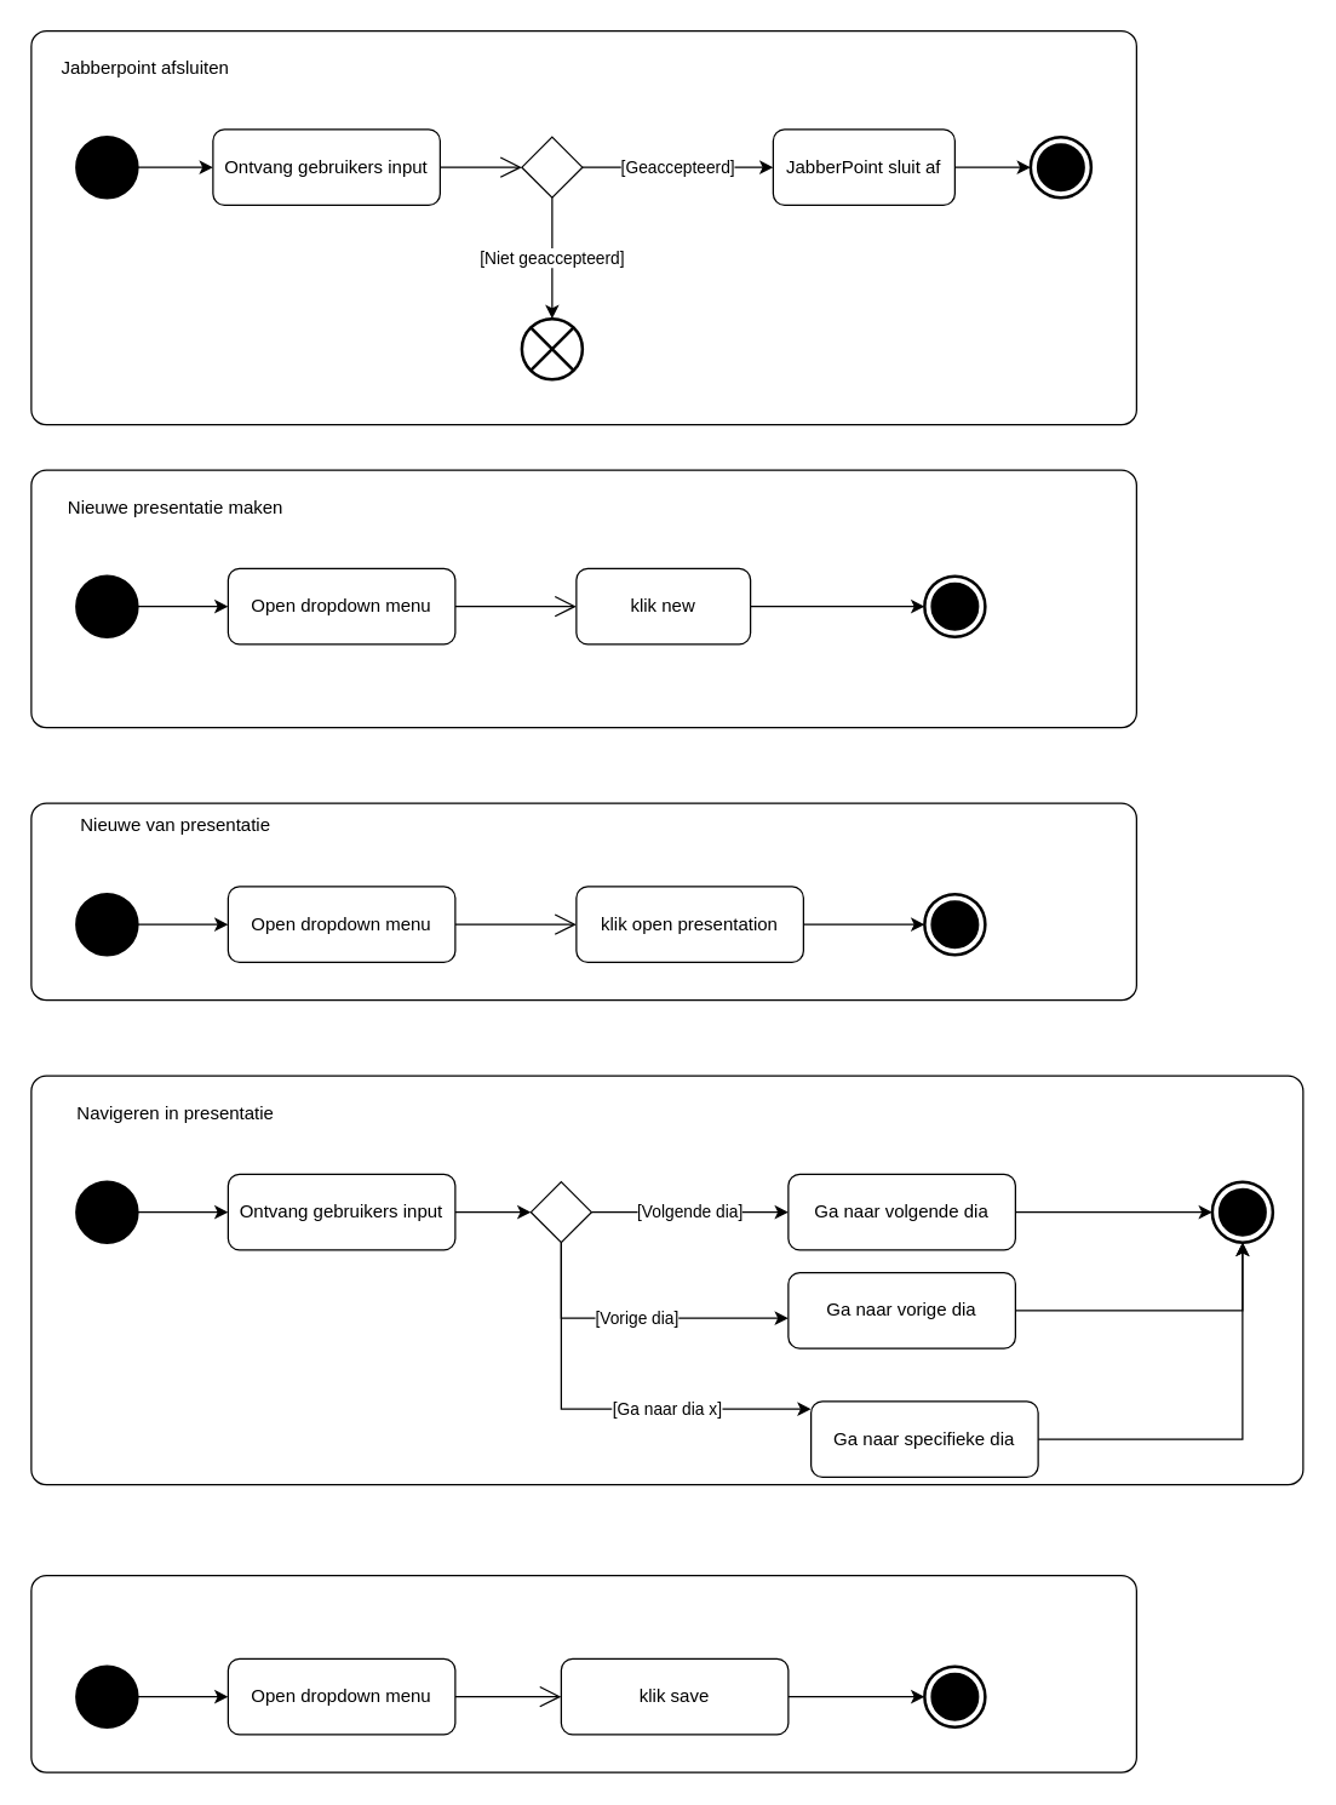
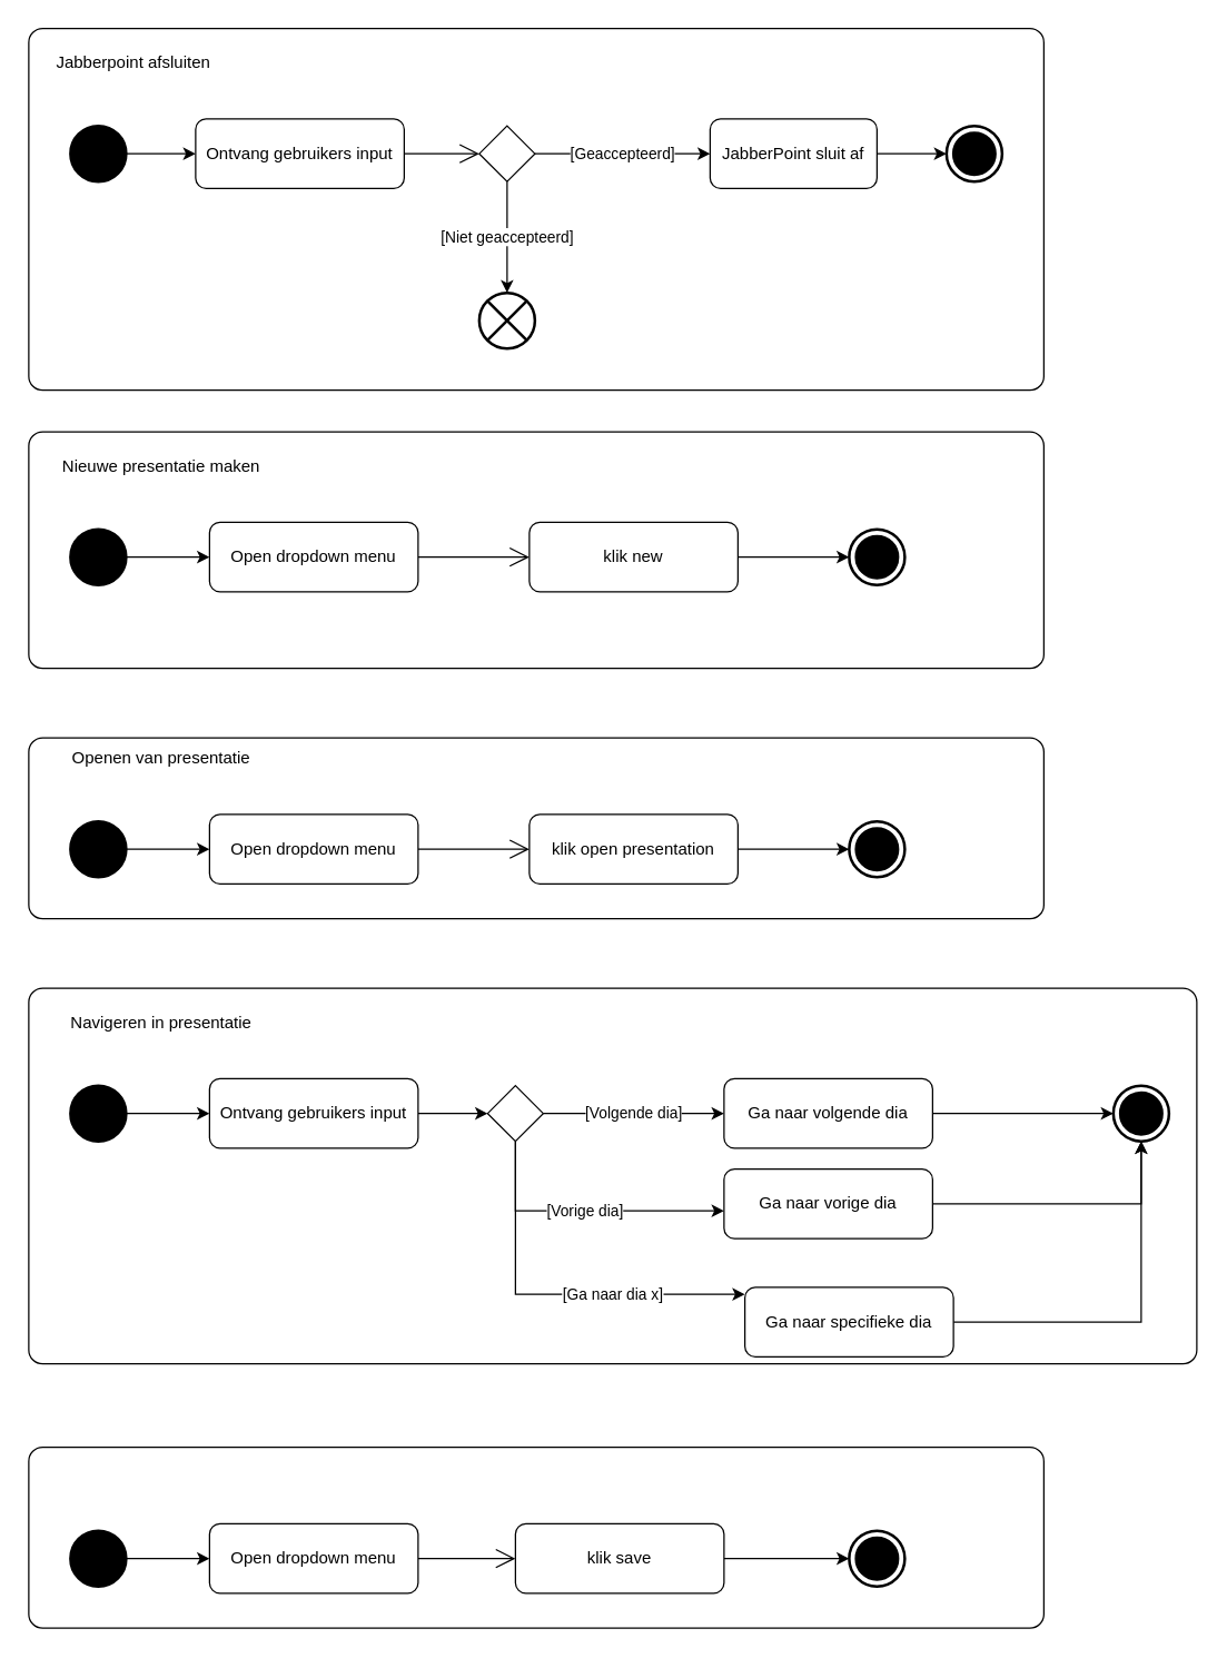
- <mxCell id="25" value="klik new" style="shape=rect;html=1;rounded=1;whiteSpace=wrap;align=center;" vertex="1" parent="1"><mxGeometry x="380" y="375" width="115" height="50" as="geometry" /></mxCell>
+ <mxCell id="25" value="klik new" style="shape=rect;html=1;rounded=1;whiteSpace=wrap;align=center;" vertex="1" parent="1"><mxGeometry x="380" y="375" width="150" height="50" as="geometry" /></mxCell>
- <mxCell id="31" value="Nieuwe van presentatie" style="text;html=1;align=center;verticalAlign=middle;resizable=0;points=[];autosize=1;strokeColor=none;fillColor=none;" vertex="1" parent="1"><mxGeometry x="40" y="530" width="150" height="30" as="geometry" /></mxCell>
+ <mxCell id="31" value="Openen van presentatie" style="text;html=1;align=center;verticalAlign=middle;resizable=0;points=[];autosize=1;strokeColor=none;fillColor=none;" vertex="1" parent="1"><mxGeometry x="40" y="530" width="150" height="30" as="geometry" /></mxCell>
